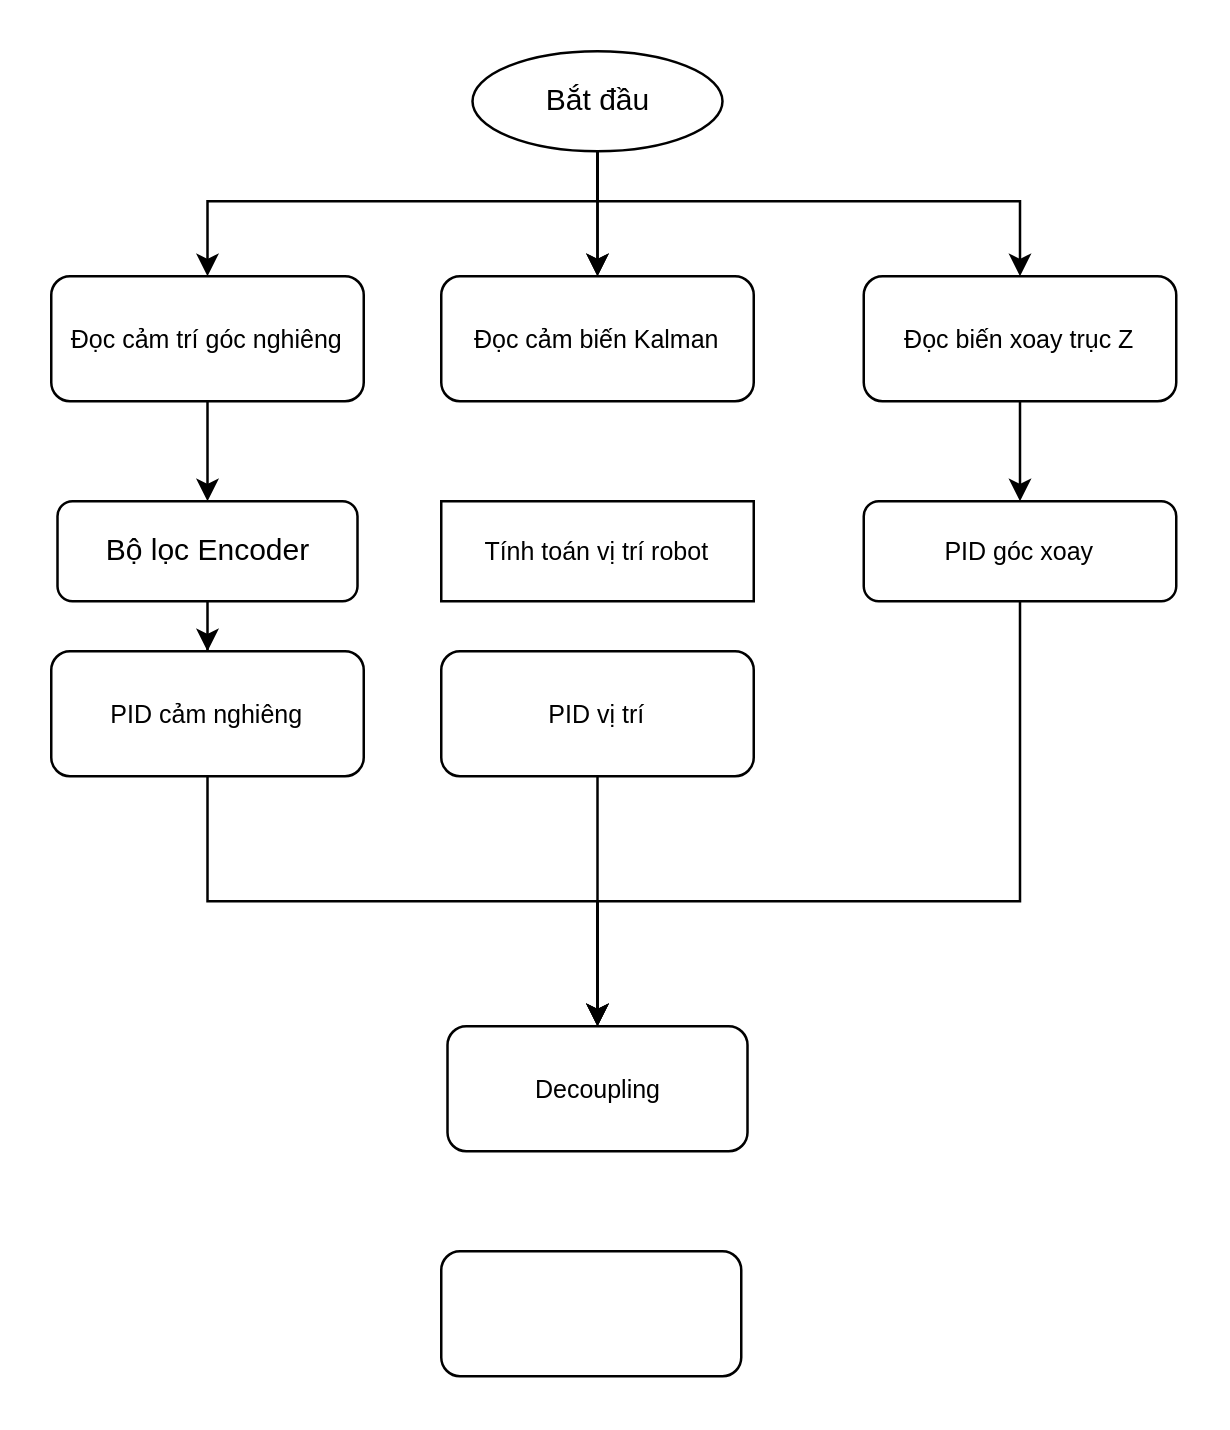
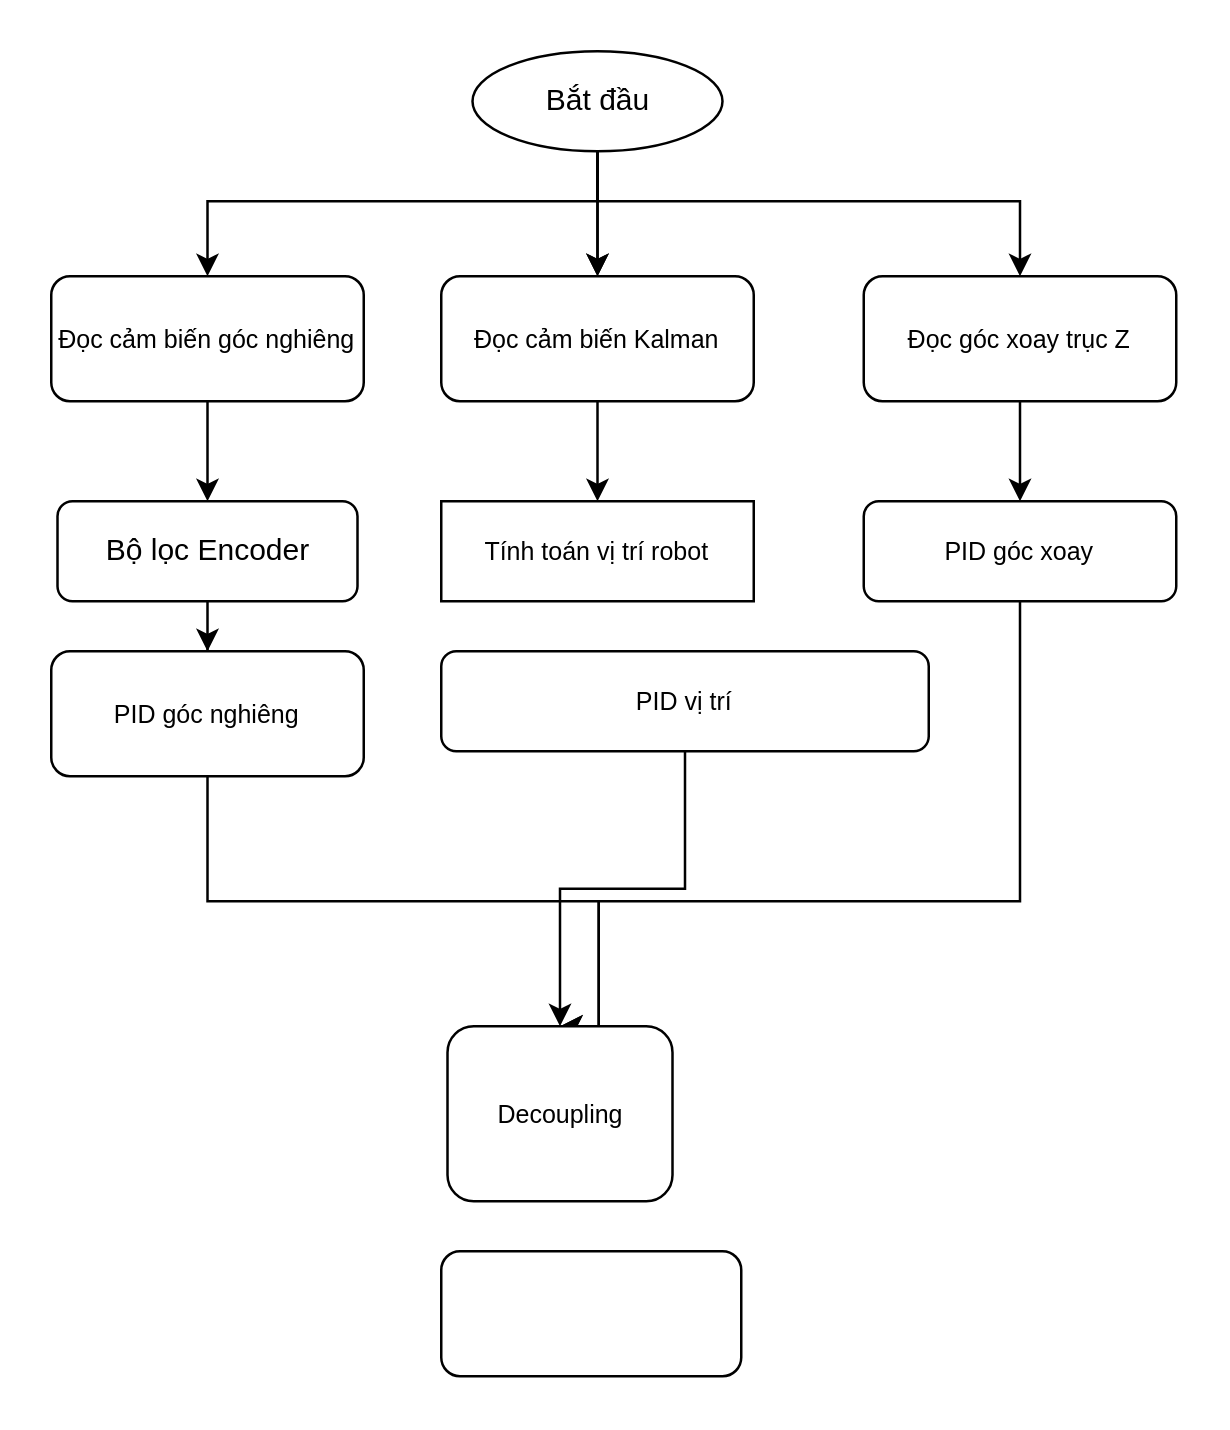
- <mxCell id="3" value="&lt;p style=&quot;text-align: justify; line-height: 30%;&quot; align=&quot;center&quot; class=&quot;MsoNormal&quot;&gt;&lt;font size=&quot;1&quot;&gt;Đọc cảm trí góc nghiêng&lt;/font&gt;&lt;/p&gt;" style="rounded=1;whiteSpace=wrap;html=1;fontSize=12;glass=0;strokeWidth=1;shadow=0;" parent="1" vertex="1"><mxGeometry x="20" y="110" width="125" height="50" as="geometry" /></mxCell>
+ <mxCell id="3" value="&lt;p style=&quot;text-align: justify; line-height: 30%;&quot; align=&quot;center&quot; class=&quot;MsoNormal&quot;&gt;&lt;font size=&quot;1&quot;&gt;Đọc cảm biến góc nghiêng&lt;/font&gt;&lt;/p&gt;" style="rounded=1;whiteSpace=wrap;html=1;fontSize=12;glass=0;strokeWidth=1;shadow=0;" parent="1" vertex="1"><mxGeometry x="20" y="110" width="125" height="50" as="geometry" /></mxCell>
- <mxCell id="14" value="&lt;p style=&quot;text-align: justify; line-height: 30%;&quot; align=&quot;center&quot; class=&quot;MsoNormal&quot;&gt;&lt;font size=&quot;1&quot;&gt;Đọc biến xoay trục Z&lt;/font&gt;&lt;/p&gt;" style="rounded=1;whiteSpace=wrap;html=1;fontSize=12;glass=0;strokeWidth=1;shadow=0;" vertex="1" parent="1"><mxGeometry x="345" y="110" width="125" height="50" as="geometry" /></mxCell>
+ <mxCell id="14" value="&lt;p style=&quot;text-align: justify; line-height: 30%;&quot; align=&quot;center&quot; class=&quot;MsoNormal&quot;&gt;&lt;font size=&quot;1&quot;&gt;Đọc góc xoay trục Z&lt;/font&gt;&lt;/p&gt;" style="rounded=1;whiteSpace=wrap;html=1;fontSize=12;glass=0;strokeWidth=1;shadow=0;" vertex="1" parent="1"><mxGeometry x="345" y="110" width="125" height="50" as="geometry" /></mxCell>
+ <mxCell id="11" value="" style="edgeStyle=orthogonalEdgeStyle;rounded=0;orthogonalLoop=1;jettySize=auto;html=1;" edge="1" parent="1" source="12" target="15"><mxGeometry relative="1" as="geometry" /></mxCell>
- <mxCell id="21" value="&lt;p style=&quot;text-align: justify; line-height: 30%;&quot; align=&quot;center&quot; class=&quot;MsoNormal&quot;&gt;&lt;font size=&quot;1&quot;&gt;PID cảm nghiêng&lt;/font&gt;&lt;/p&gt;" style="rounded=1;whiteSpace=wrap;html=1;fontSize=12;glass=0;strokeWidth=1;shadow=0;" vertex="1" parent="1"><mxGeometry x="20" y="260" width="125" height="50" as="geometry" /></mxCell>
+ <mxCell id="21" value="&lt;p style=&quot;text-align: justify; line-height: 30%;&quot; align=&quot;center&quot; class=&quot;MsoNormal&quot;&gt;&lt;font size=&quot;1&quot;&gt;PID góc nghiêng&lt;/font&gt;&lt;/p&gt;" style="rounded=1;whiteSpace=wrap;html=1;fontSize=12;glass=0;strokeWidth=1;shadow=0;" vertex="1" parent="1"><mxGeometry x="20" y="260" width="125" height="50" as="geometry" /></mxCell>
- <mxCell id="19" value="&lt;p style=&quot;text-align: justify; line-height: 30%;&quot; align=&quot;center&quot; class=&quot;MsoNormal&quot;&gt;&lt;font size=&quot;1&quot;&gt;PID vị trí&lt;/font&gt;&lt;/p&gt;" style="rounded=1;whiteSpace=wrap;html=1;fontSize=12;glass=0;strokeWidth=1;shadow=0;" vertex="1" parent="1"><mxGeometry x="176" y="260" width="125" height="50" as="geometry" /></mxCell>
+ <mxCell id="19" value="&lt;p style=&quot;text-align: justify; line-height: 30%;&quot; align=&quot;center&quot; class=&quot;MsoNormal&quot;&gt;&lt;font size=&quot;1&quot;&gt;PID vị trí&lt;/font&gt;&lt;/p&gt;" style="rounded=1;whiteSpace=wrap;html=1;fontSize=12;glass=0;strokeWidth=1;shadow=0;" vertex="1" parent="1"><mxGeometry x="176" y="260" width="195" height="40" as="geometry" /></mxCell>
- <mxCell id="22" value="&lt;p style=&quot;text-align: justify; line-height: 30%;&quot; align=&quot;center&quot; class=&quot;MsoNormal&quot;&gt;&lt;font size=&quot;1&quot;&gt;Decoupling&lt;/font&gt;&lt;/p&gt;" style="rounded=1;whiteSpace=wrap;html=1;fontSize=12;glass=0;strokeWidth=1;shadow=0;" vertex="1" parent="1"><mxGeometry x="178.5" y="410" width="120" height="50" as="geometry" /></mxCell>
+ <mxCell id="22" value="&lt;p style=&quot;text-align: justify; line-height: 30%;&quot; align=&quot;center&quot; class=&quot;MsoNormal&quot;&gt;&lt;font size=&quot;1&quot;&gt;Decoupling&lt;/font&gt;&lt;/p&gt;" style="rounded=1;whiteSpace=wrap;html=1;fontSize=12;glass=0;strokeWidth=1;shadow=0;" vertex="1" parent="1"><mxGeometry x="178.5" y="410" width="90" height="70" as="geometry" /></mxCell>
